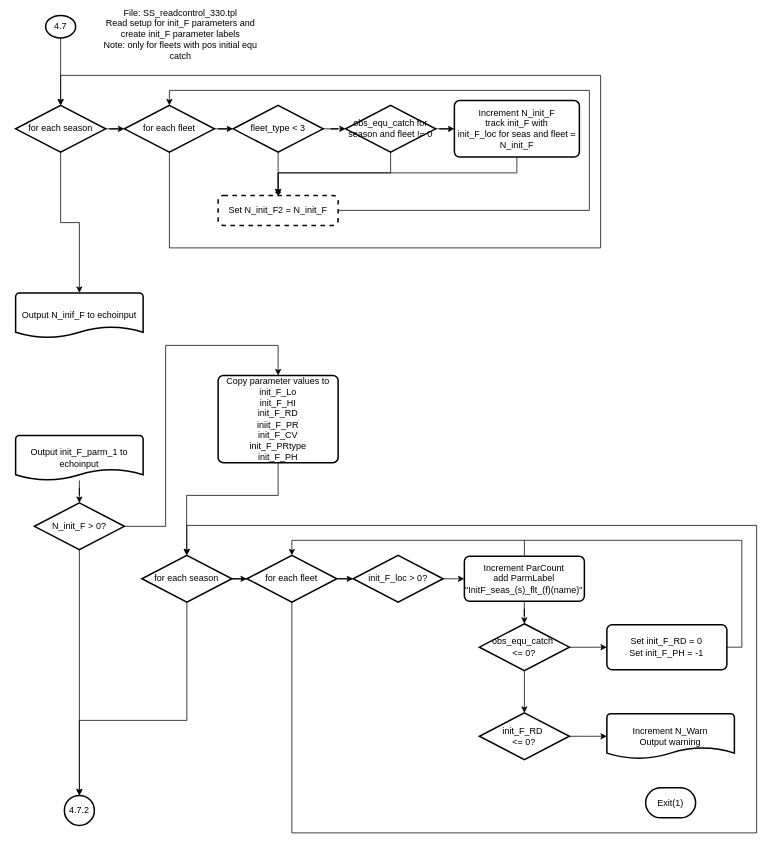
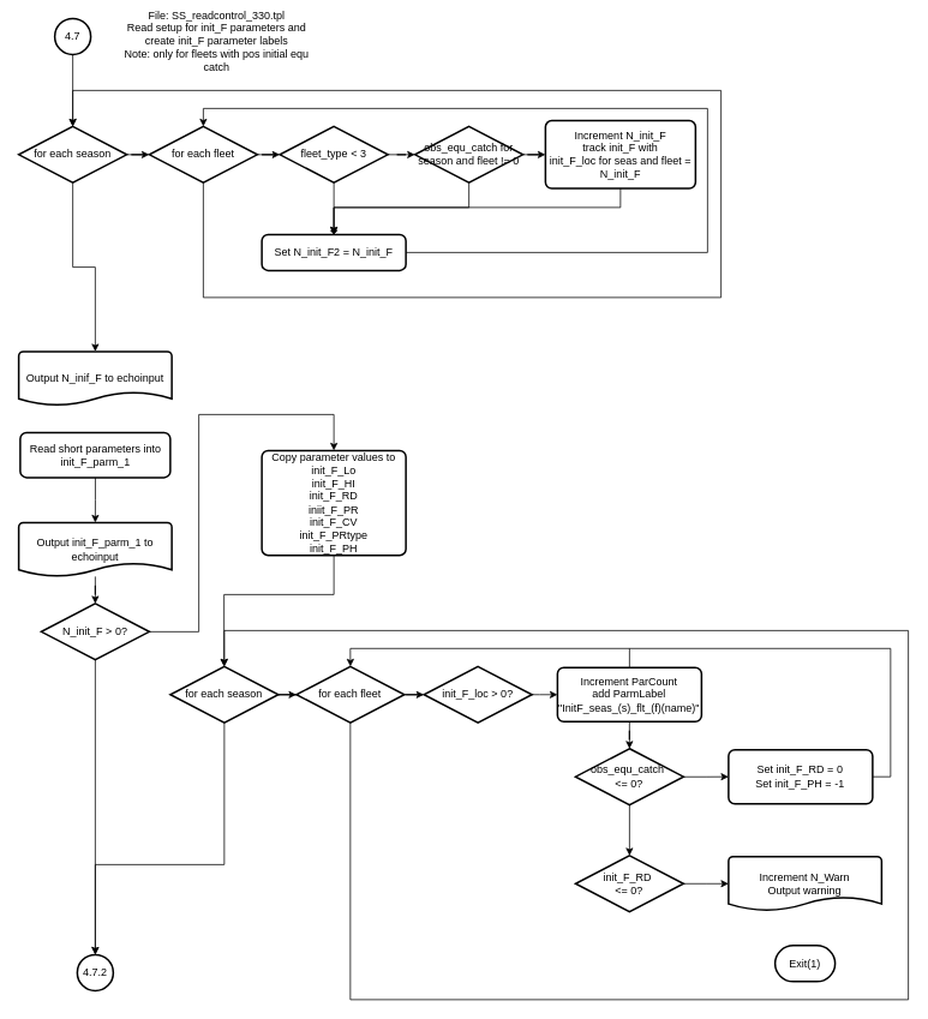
- <mxCell id="3" value="4.7" style="strokeWidth=2;html=1;shape=mxgraph.flowchart.start_2;whiteSpace=wrap;" vertex="1" parent="1"><mxGeometry x="60" y="20" width="40" height="30" as="geometry" /></mxCell>
+ <mxCell id="3" value="4.7" style="strokeWidth=2;html=1;shape=mxgraph.flowchart.start_2;whiteSpace=wrap;" vertex="1" parent="1"><mxGeometry x="60" y="20" width="40" height="40" as="geometry" /></mxCell>
- <mxCell id="9" value="Set N_init_F2 = N_init_F" style="rounded=1;whiteSpace=wrap;html=1;absoluteArcSize=1;arcSize=14;strokeWidth=2;dashed=1;" vertex="1" parent="1"><mxGeometry x="290" y="260" width="160" height="40" as="geometry" /></mxCell>
+ <mxCell id="9" value="Set N_init_F2 = N_init_F" style="rounded=1;whiteSpace=wrap;html=1;absoluteArcSize=1;arcSize=14;strokeWidth=2;" vertex="1" parent="1"><mxGeometry x="290" y="260" width="160" height="40" as="geometry" /></mxCell>
+ <mxCell id="24" value="Read short parameters into init_F_parm_1" style="rounded=1;whiteSpace=wrap;html=1;absoluteArcSize=1;arcSize=14;strokeWidth=2;" vertex="1" parent="1"><mxGeometry x="21.67" y="480" width="166.67" height="50" as="geometry" /></mxCell>
+ <mxCell id="23" value="" style="edgeStyle=orthogonalEdgeStyle;rounded=0;orthogonalLoop=1;jettySize=auto;html=1;" edge="1" parent="1" source="24" target="26"><mxGeometry relative="1" as="geometry" /></mxCell>
